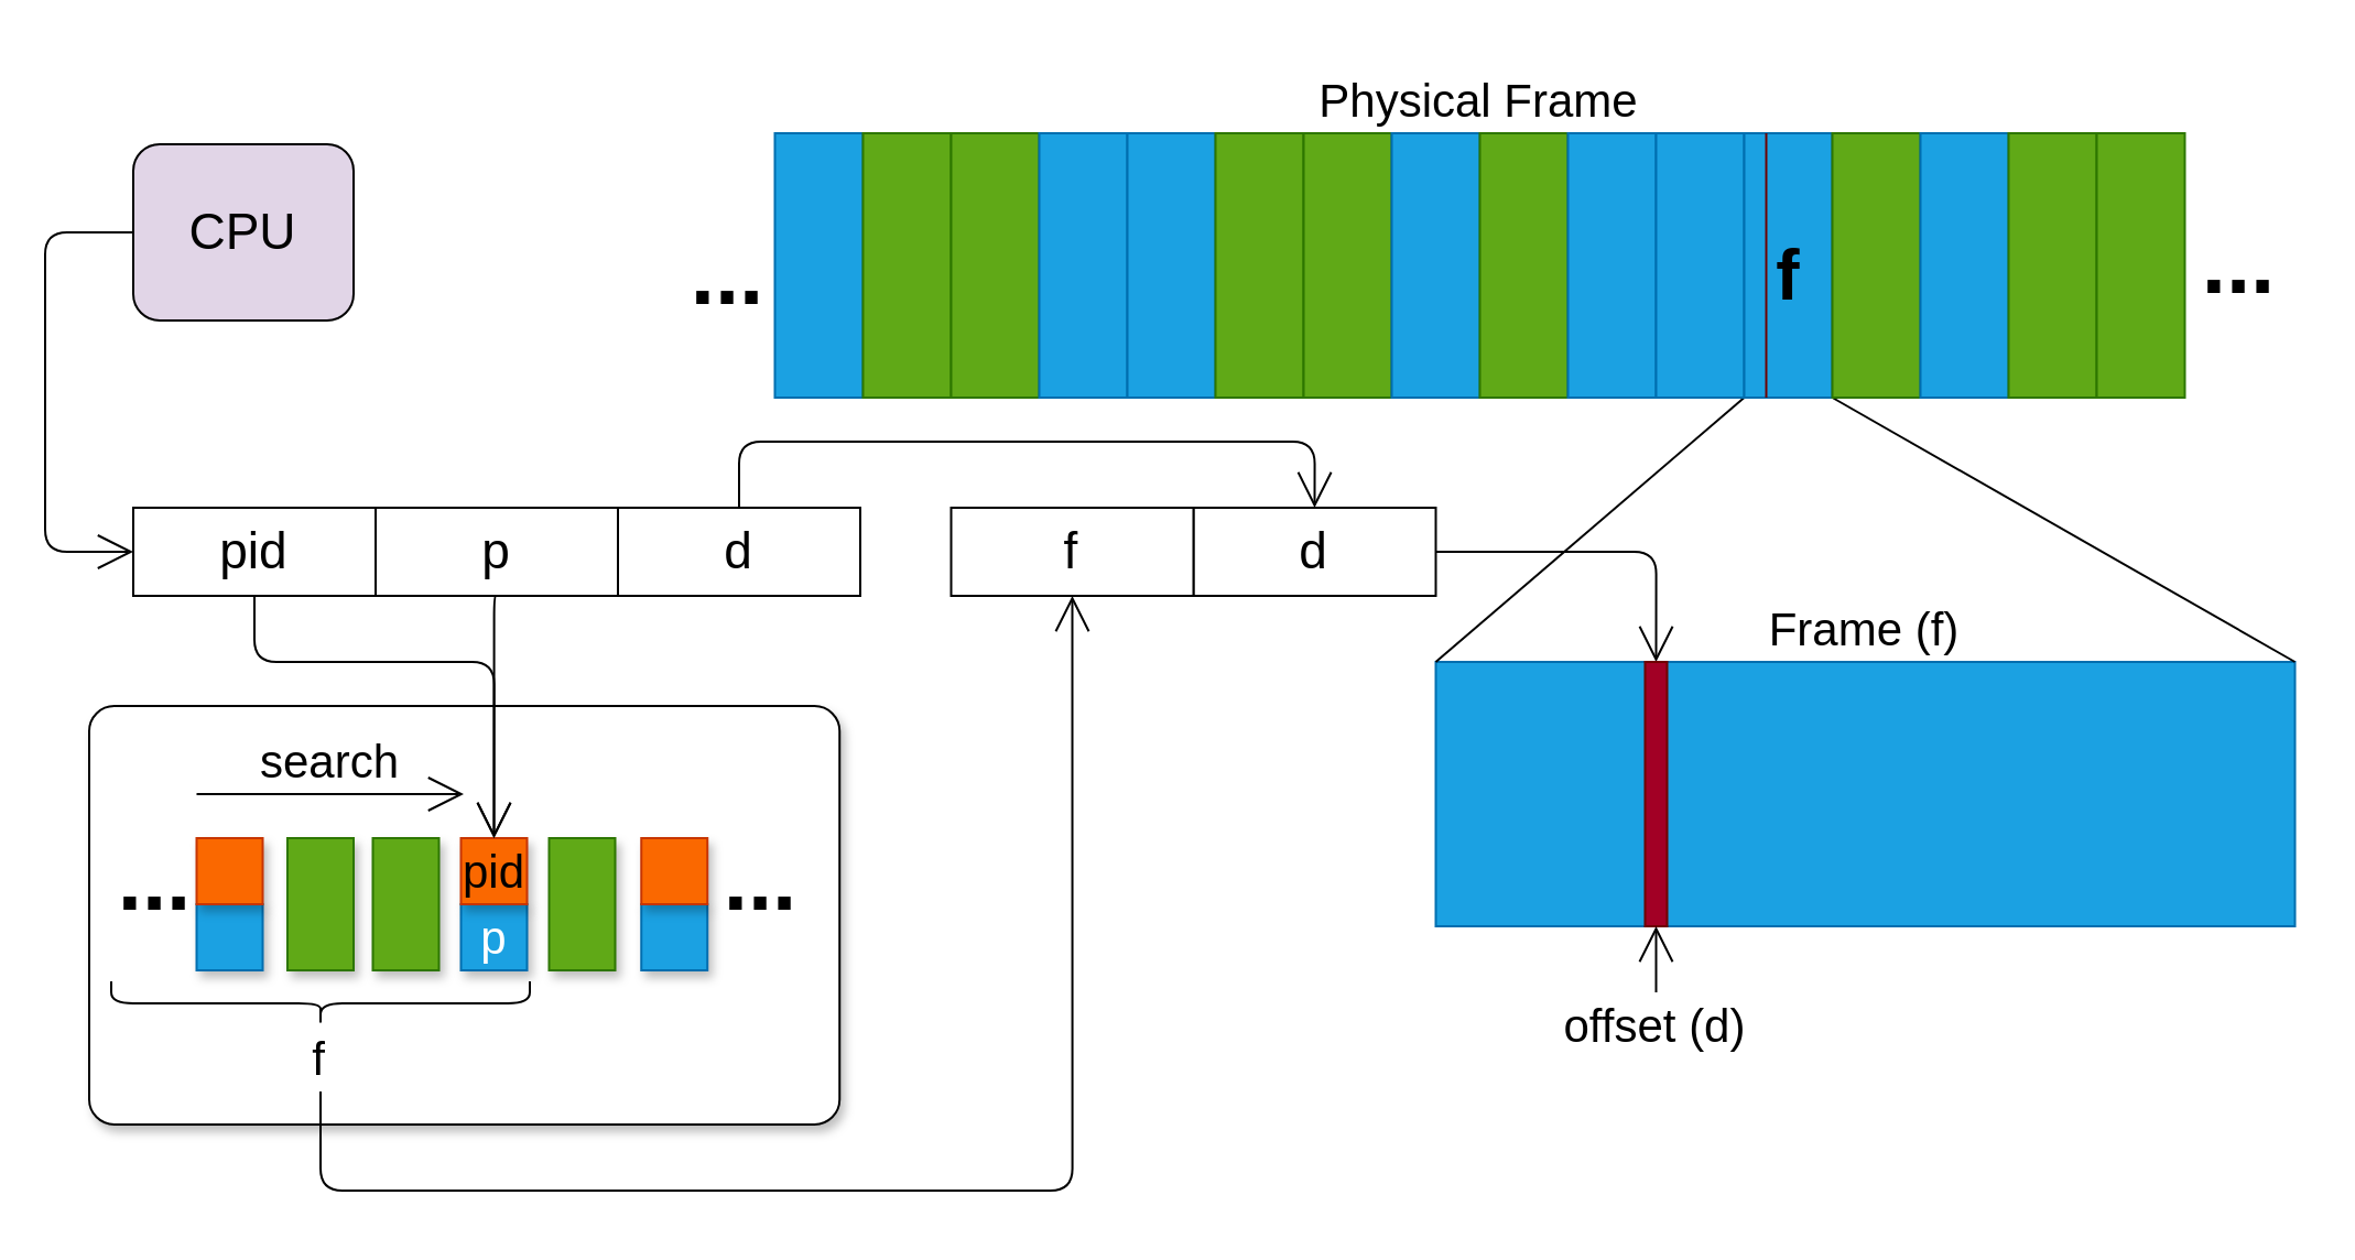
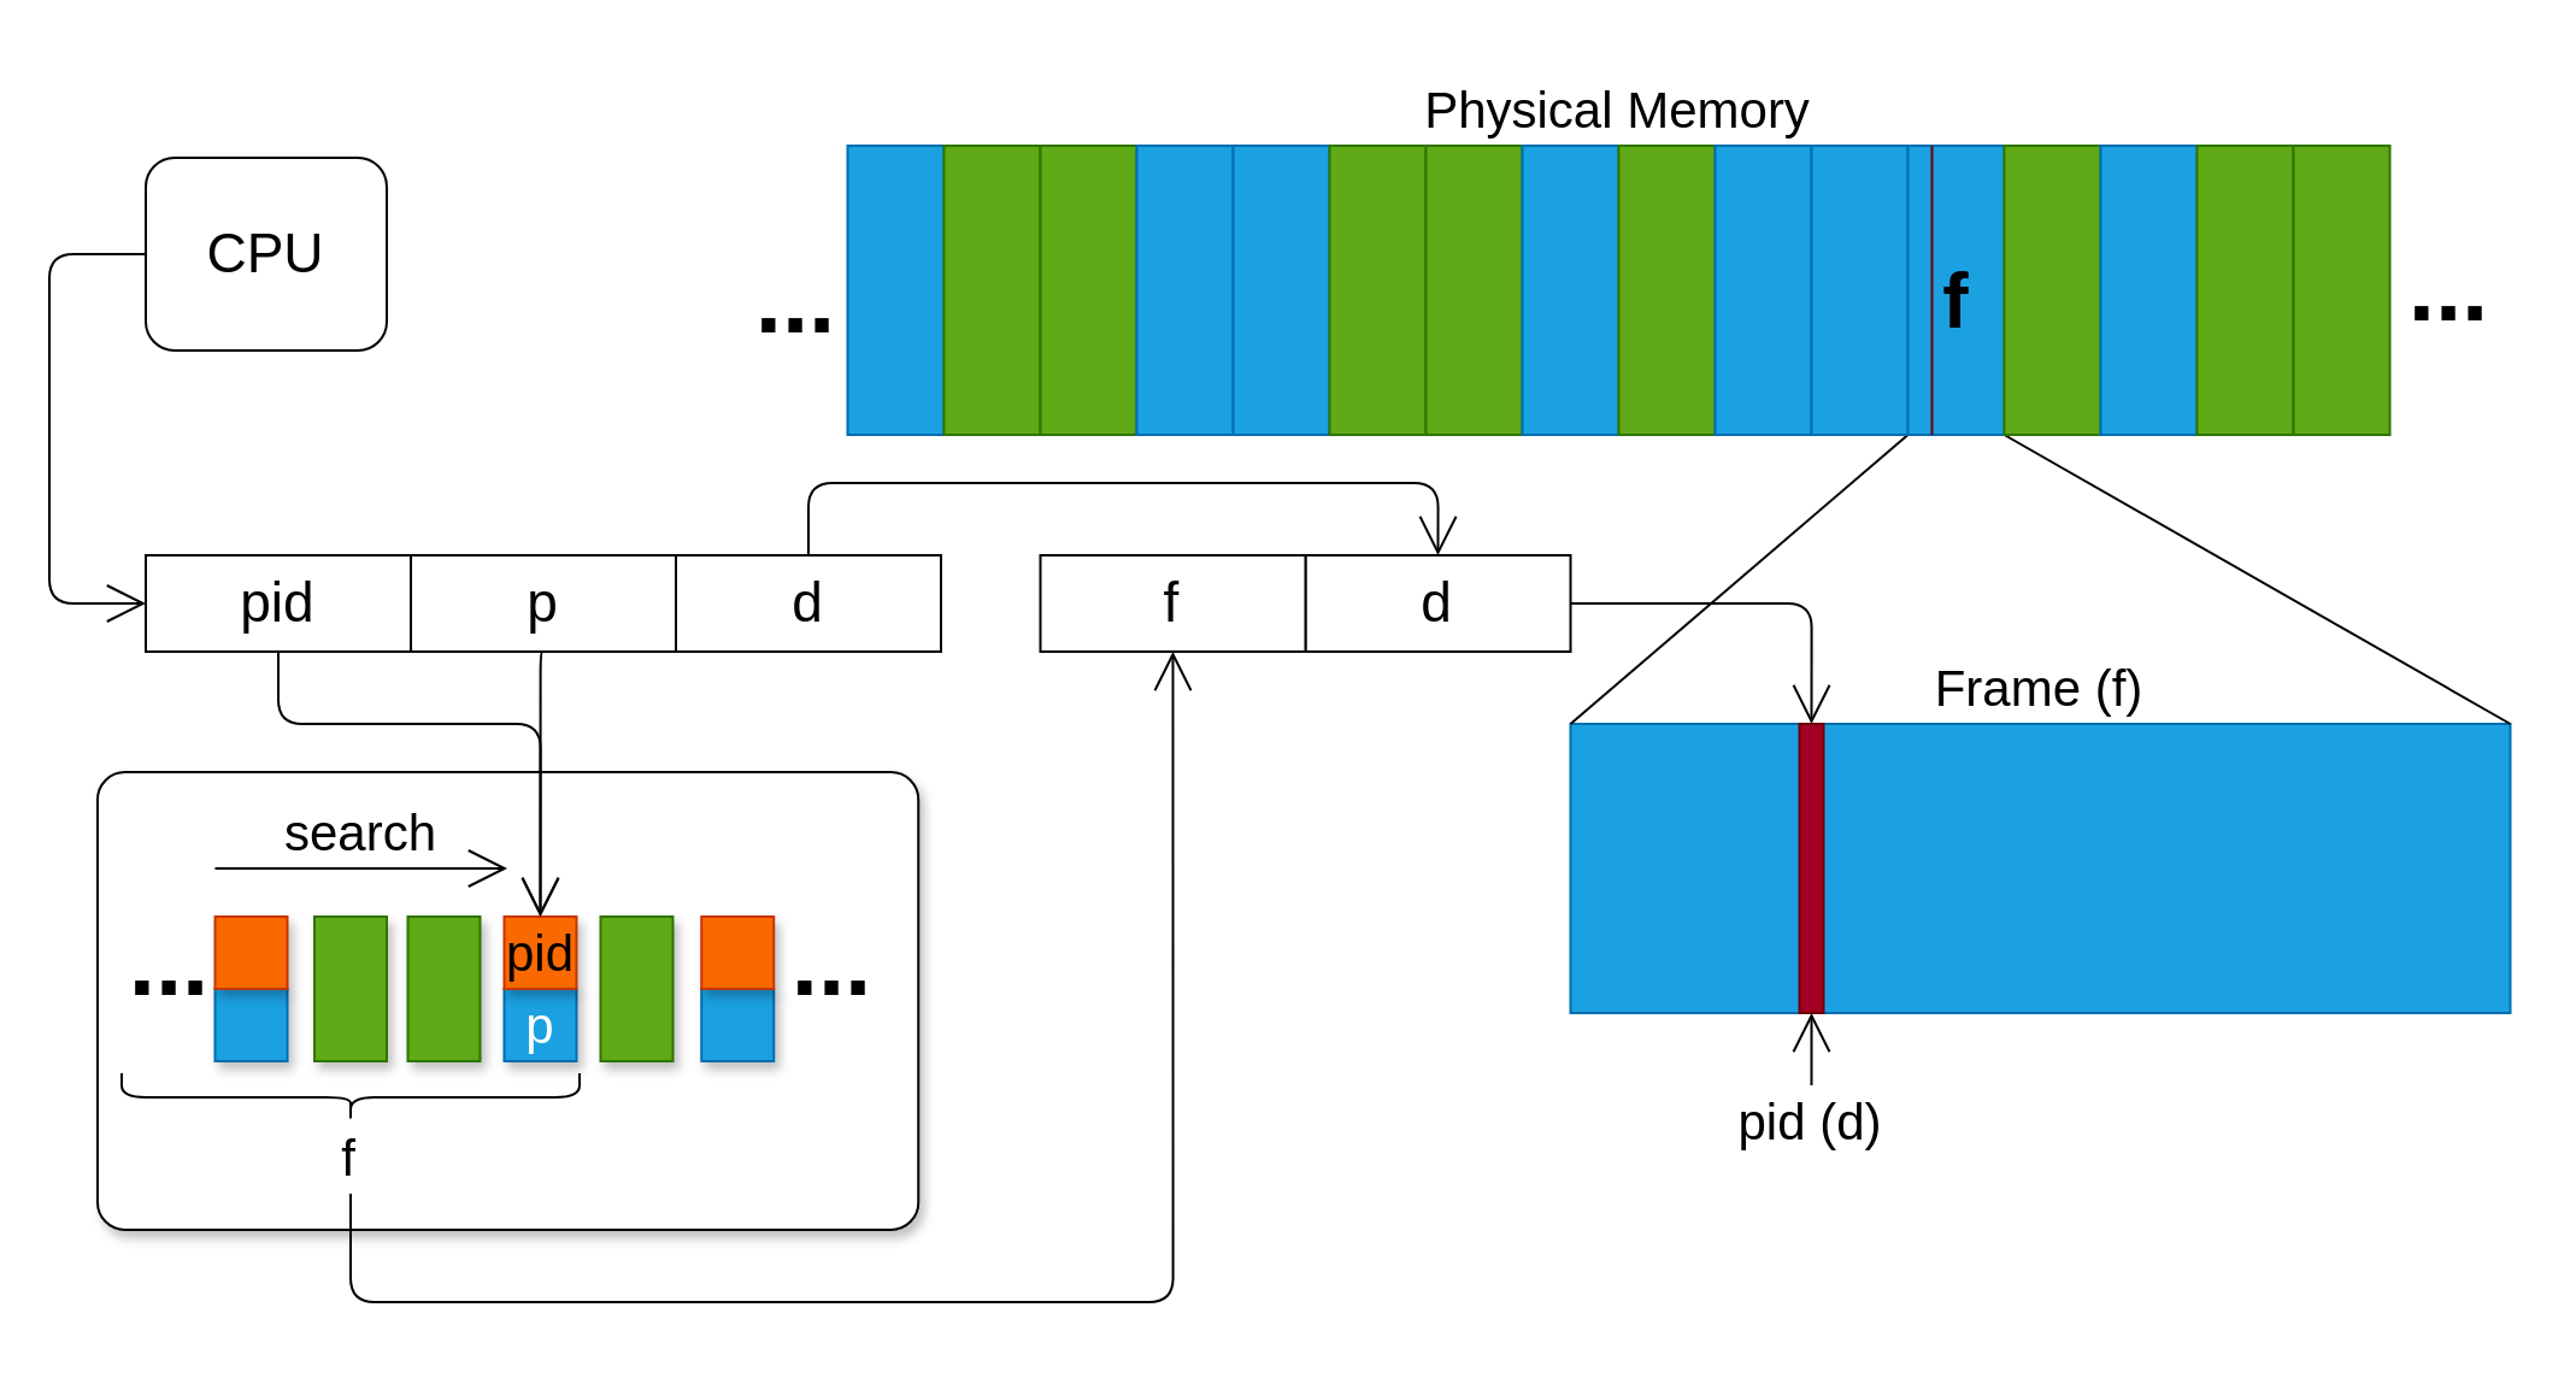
- <mxCell id="45" value="Physical Frame" style="text;html=1;strokeColor=none;fillColor=none;align=center;verticalAlign=middle;whiteSpace=wrap;rounded=0;fontSize=21;" vertex="1" parent="1"><mxGeometry x="351.25" y="20" width="640" height="50" as="geometry" /></mxCell>
+ <mxCell id="45" value="Physical Memory" style="text;html=1;strokeColor=none;fillColor=none;align=center;verticalAlign=middle;whiteSpace=wrap;rounded=0;fontSize=21;" vertex="1" parent="1"><mxGeometry x="351.25" y="20" width="640" height="50" as="geometry" /></mxCell>
- <mxCell id="47" value="CPU" style="rounded=1;whiteSpace=wrap;html=1;fontSize=23;fillColor=#e1d5e7;" vertex="1" parent="1"><mxGeometry x="60" y="65" width="100" height="80" as="geometry" /></mxCell>
+ <mxCell id="47" value="CPU" style="rounded=1;whiteSpace=wrap;html=1;fontSize=23;" vertex="1" parent="1"><mxGeometry x="60" y="65" width="100" height="80" as="geometry" /></mxCell>
- <mxCell id="44" value="offset (d)" style="text;html=1;strokeColor=none;fillColor=none;align=center;verticalAlign=middle;whiteSpace=wrap;rounded=0;fontSize=21;" vertex="1" parent="1"><mxGeometry x="691.25" y="450" width="120" height="30" as="geometry" /></mxCell>
+ <mxCell id="44" value="pid (d)" style="text;html=1;strokeColor=none;fillColor=none;align=center;verticalAlign=middle;whiteSpace=wrap;rounded=0;fontSize=21;" vertex="1" parent="1"><mxGeometry x="691.25" y="450" width="120" height="30" as="geometry" /></mxCell>
